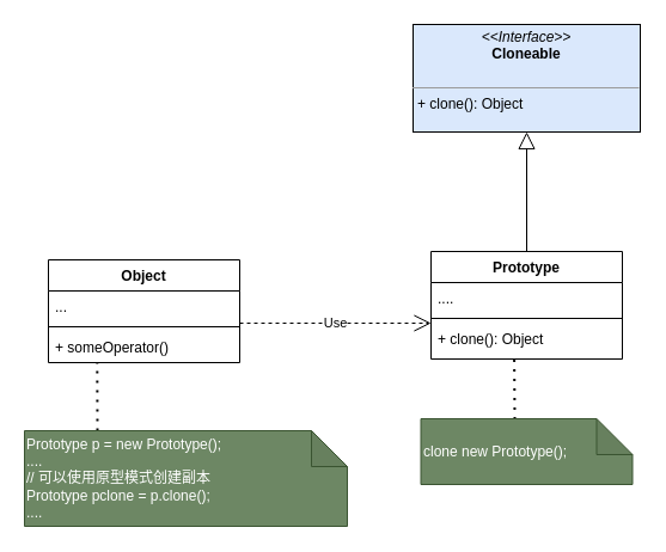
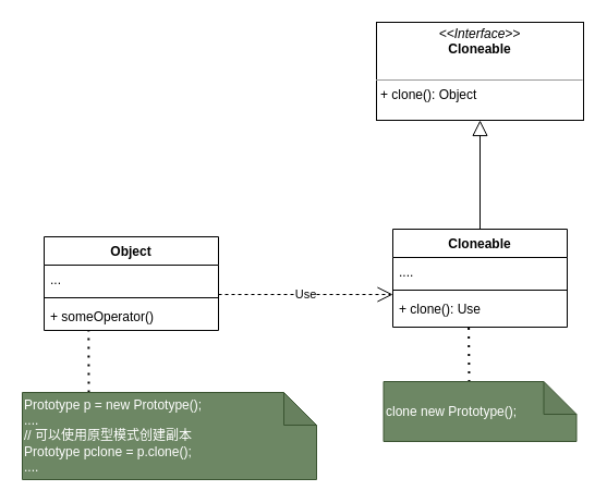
- <mxCell id="11" value="&lt;p style=&quot;margin:0px;margin-top:4px;text-align:center;&quot;&gt;&lt;i&gt;&amp;lt;&amp;lt;Interface&amp;gt;&amp;gt;&lt;/i&gt;&lt;br&gt;&lt;b&gt;Cloneable&lt;/b&gt;&lt;/p&gt;&lt;br&gt;&lt;hr size=&quot;1&quot;&gt;&lt;p style=&quot;margin:0px;margin-left:4px;&quot;&gt;+ clone(): Object&lt;br&gt;&lt;/p&gt;" style="verticalAlign=top;align=left;overflow=fill;fontSize=12;fontFamily=Helvetica;html=1;fillColor=#dae8fc;" vertex="1" parent="1"><mxGeometry x="345" y="20" width="190" height="90" as="geometry" /></mxCell>
+ <mxCell id="11" value="&lt;p style=&quot;margin:0px;margin-top:4px;text-align:center;&quot;&gt;&lt;i&gt;&amp;lt;&amp;lt;Interface&amp;gt;&amp;gt;&lt;/i&gt;&lt;br&gt;&lt;b&gt;Cloneable&lt;/b&gt;&lt;/p&gt;&lt;br&gt;&lt;hr size=&quot;1&quot;&gt;&lt;p style=&quot;margin:0px;margin-left:4px;&quot;&gt;+ clone(): Object&lt;br&gt;&lt;/p&gt;" style="verticalAlign=top;align=left;overflow=fill;fontSize=12;fontFamily=Helvetica;html=1;" vertex="1" parent="1"><mxGeometry x="345" y="20" width="190" height="90" as="geometry" /></mxCell>
- <mxCell id="6" value="Prototype" style="swimlane;fontStyle=1;align=center;verticalAlign=top;childLayout=stackLayout;horizontal=1;startSize=26;horizontalStack=0;resizeParent=1;resizeParentMax=0;resizeLast=0;collapsible=1;marginBottom=0;" vertex="1" parent="1"><mxGeometry x="360" y="210" width="160" height="90" as="geometry" /></mxCell>
+ <mxCell id="6" value="Cloneable" style="swimlane;fontStyle=1;align=center;verticalAlign=top;childLayout=stackLayout;horizontal=1;startSize=26;horizontalStack=0;resizeParent=1;resizeParentMax=0;resizeLast=0;collapsible=1;marginBottom=0;" vertex="1" parent="1"><mxGeometry x="360" y="210" width="160" height="90" as="geometry" /></mxCell>
- <mxCell id="9" value="+ clone(): Object" style="text;strokeColor=none;fillColor=none;align=left;verticalAlign=top;spacingLeft=4;spacingRight=4;overflow=hidden;rotatable=0;points=[[0,0.5],[1,0.5]];portConstraint=eastwest;fontStyle=0" vertex="1" parent="6"><mxGeometry y="60" width="160" height="30" as="geometry" /></mxCell>
+ <mxCell id="9" value="+ clone(): Use" style="text;strokeColor=none;fillColor=none;align=left;verticalAlign=top;spacingLeft=4;spacingRight=4;overflow=hidden;rotatable=0;points=[[0,0.5],[1,0.5]];portConstraint=eastwest;fontStyle=0" vertex="1" parent="6"><mxGeometry y="60" width="160" height="30" as="geometry" /></mxCell>
